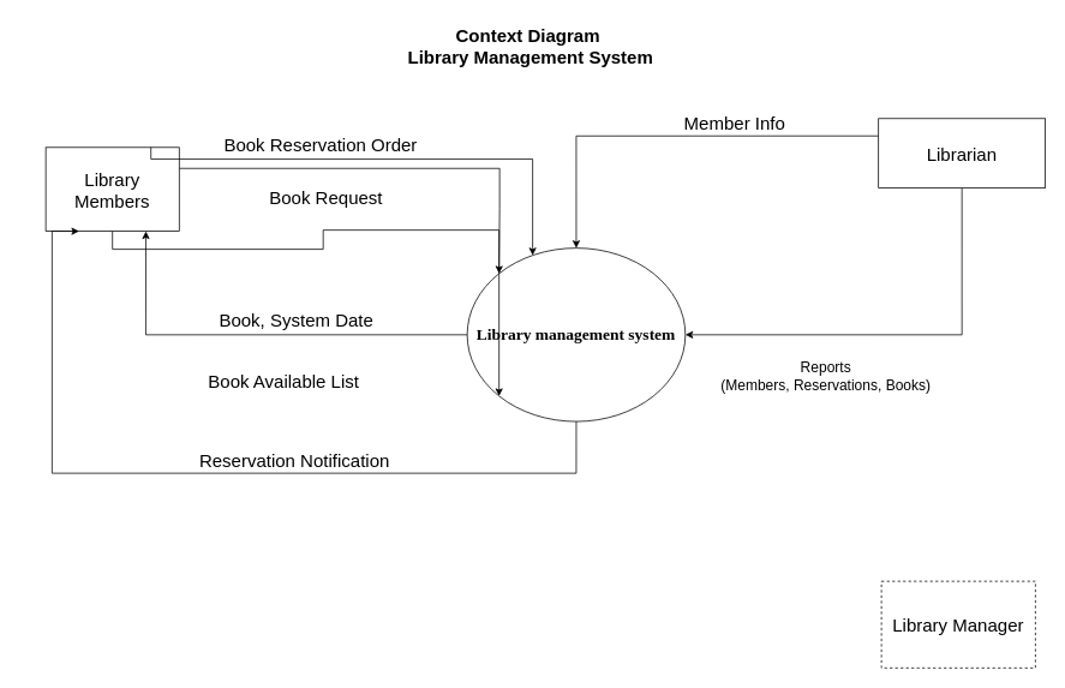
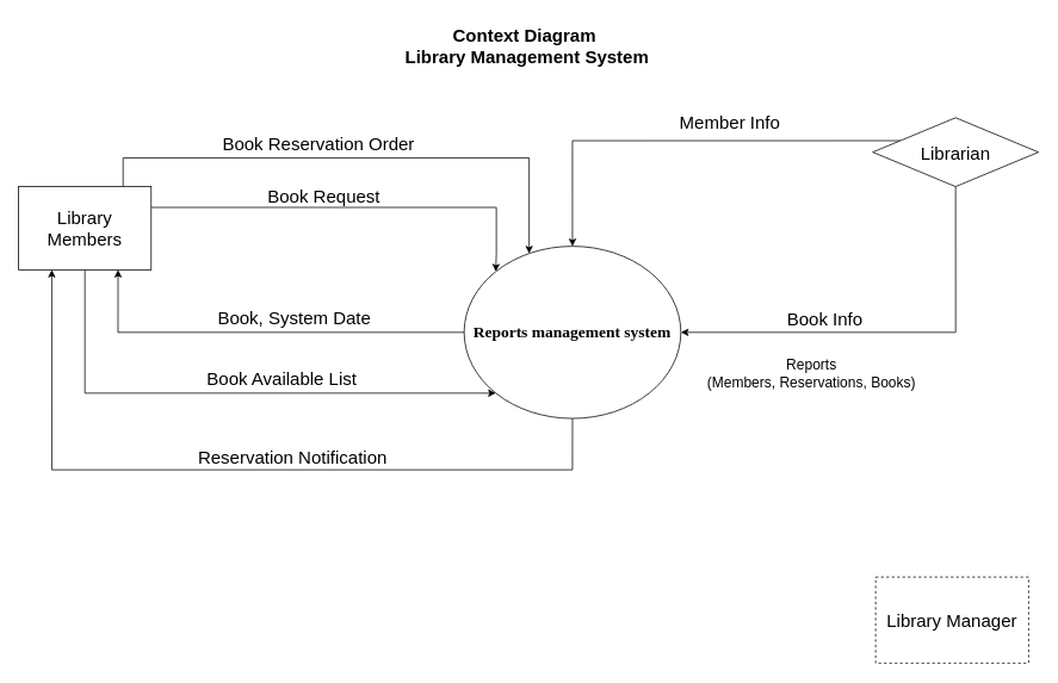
- <mxCell id="10" value="&lt;font style=&quot;font-size: 20px;&quot;&gt;Librarian&lt;br style=&quot;font-size: 20px;&quot;&gt;&lt;/font&gt;" style="rounded=0;whiteSpace=wrap;html=1;container=0;fontSize=20;" parent="3" vertex="1"><mxGeometry x="954.75" y="13.198" width="185.25" height="77.03" as="geometry" /></mxCell>
+ <mxCell id="10" value="&lt;font style=&quot;font-size: 20px;&quot;&gt;Librarian&lt;br style=&quot;font-size: 20px;&quot;&gt;&lt;/font&gt;" style="rhombus;whiteSpace=wrap;html=1;container=0;fontSize=20;" parent="3" vertex="1"><mxGeometry x="954.75" y="13.198" width="185.25" height="77.03" as="geometry" /></mxCell>
- <mxCell id="7" value="&lt;font style=&quot;font-size: 20px;&quot;&gt;Library Members&lt;br style=&quot;font-size: 20px;&quot;&gt;&lt;/font&gt;" style="rounded=0;whiteSpace=wrap;html=1;container=0;fontSize=20;" parent="3" vertex="1"><mxGeometry x="30" y="45.228" width="148.2" height="93.078" as="geometry" /></mxCell>
+ <mxCell id="7" value="&lt;font style=&quot;font-size: 20px;&quot;&gt;Library Members&lt;br style=&quot;font-size: 20px;&quot;&gt;&lt;/font&gt;" style="rounded=0;whiteSpace=wrap;html=1;container=0;fontSize=20;" parent="3" vertex="1"><mxGeometry y="90.228" width="148.2" height="93.078" as="geometry" /></mxCell>
+ <mxCell id="22" value="Book Info" style="text;html=1;align=center;verticalAlign=middle;resizable=0;points=[];autosize=1;strokeColor=none;fillColor=none;container=0;fontSize=20;" parent="3" vertex="1"><mxGeometry x="849.998" y="220" width="103" height="36" as="geometry" /></mxCell>
- <mxCell id="4" value="&lt;font style=&quot;font-size: 18px;&quot; face=&quot;Verdana&quot;&gt;&lt;b style=&quot;font-size: 18px;&quot;&gt;Library management system&lt;/b&gt;&lt;/font&gt;" style="ellipse;whiteSpace=wrap;html=1;movable=1;resizable=1;rotatable=1;deletable=1;editable=1;locked=0;connectable=1;container=0;fontSize=18;" parent="3" vertex="1"><mxGeometry x="498" y="156.997" width="242.25" height="192.575" as="geometry" /></mxCell>
+ <mxCell id="4" value="&lt;font style=&quot;font-size: 18px;&quot; face=&quot;Verdana&quot;&gt;&lt;b style=&quot;font-size: 18px;&quot;&gt;Reports management system&lt;/b&gt;&lt;/font&gt;" style="ellipse;whiteSpace=wrap;html=1;movable=1;resizable=1;rotatable=1;deletable=1;editable=1;locked=0;connectable=1;container=0;fontSize=18;" parent="3" vertex="1"><mxGeometry x="498" y="156.997" width="242.25" height="192.575" as="geometry" /></mxCell>
- <mxCell id="14" value="&lt;font style=&quot;font-size: 16px;&quot;&gt;Reports&lt;br style=&quot;font-size: 16px;&quot;&gt;(Members, Reservations, Books)&lt;/font&gt;" style="text;html=1;align=center;verticalAlign=middle;resizable=0;points=[];autosize=1;strokeColor=none;fillColor=none;container=0;fontSize=16;" parent="3" vertex="1"><mxGeometry x="770.247" y="274.003" width="251" height="50" as="geometry" /></mxCell>
+ <mxCell id="14" value="&lt;font style=&quot;font-size: 16px;&quot;&gt;Reports&lt;br style=&quot;font-size: 16px;&quot;&gt;(Members, Reservations, Books)&lt;/font&gt;" style="text;html=1;align=center;verticalAlign=middle;resizable=0;points=[];autosize=1;strokeColor=none;fillColor=none;container=0;fontSize=16;" parent="3" vertex="1"><mxGeometry x="760.247" y="274.003" width="251" height="50" as="geometry" /></mxCell>
